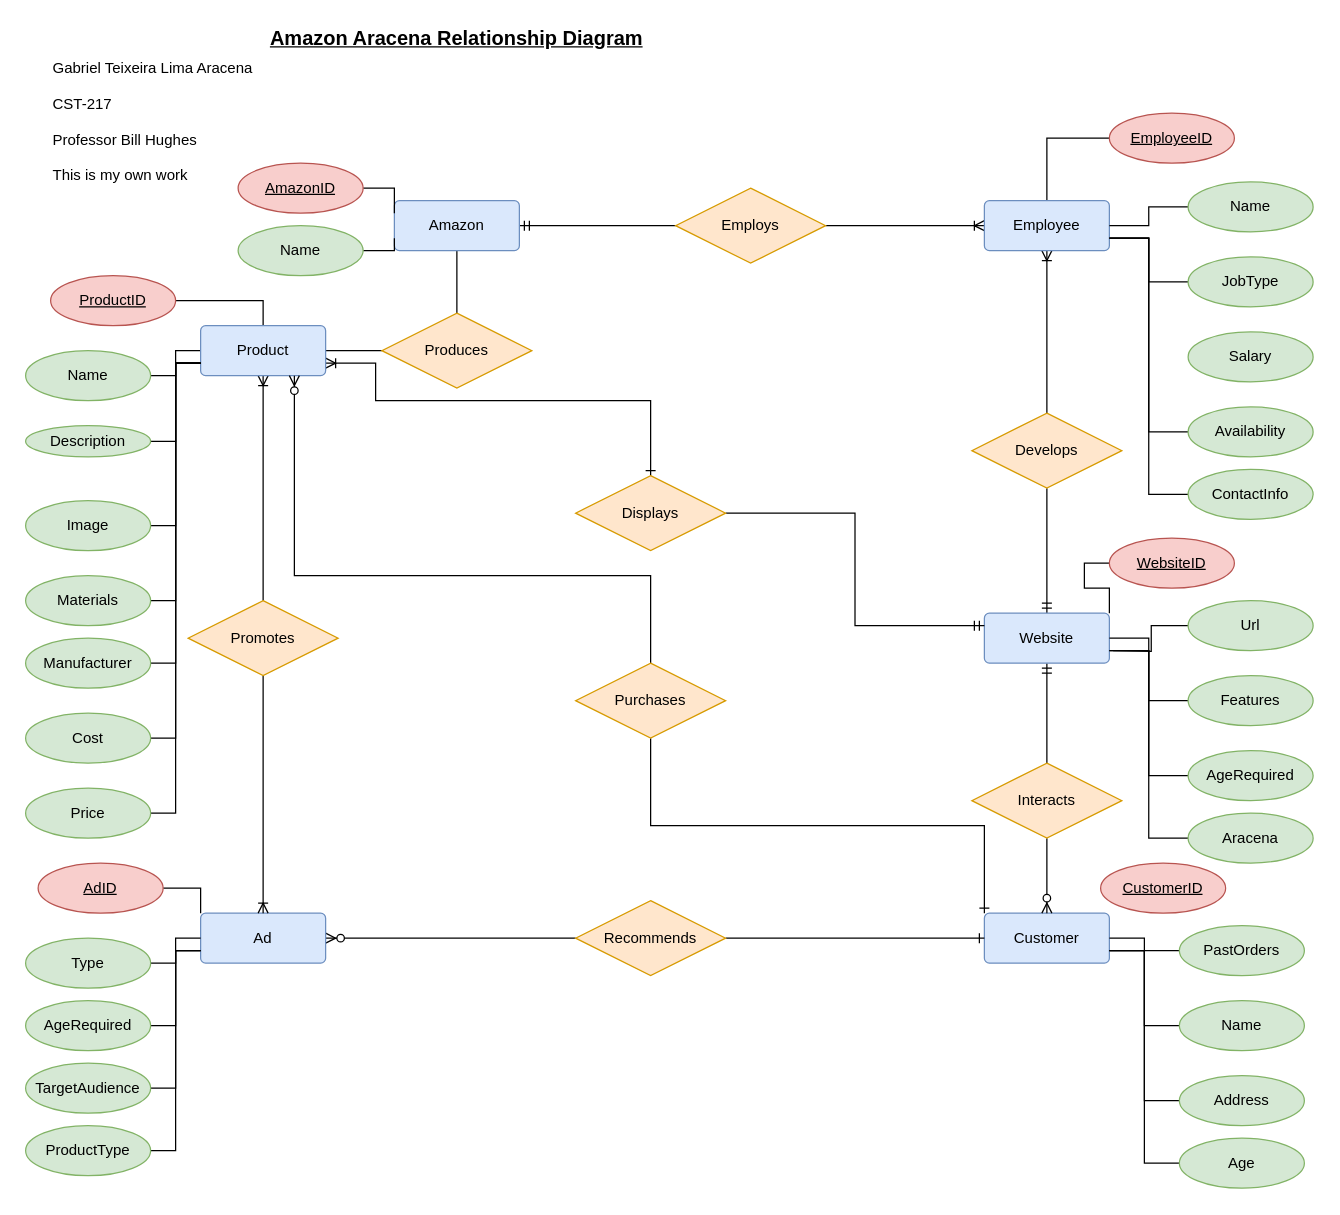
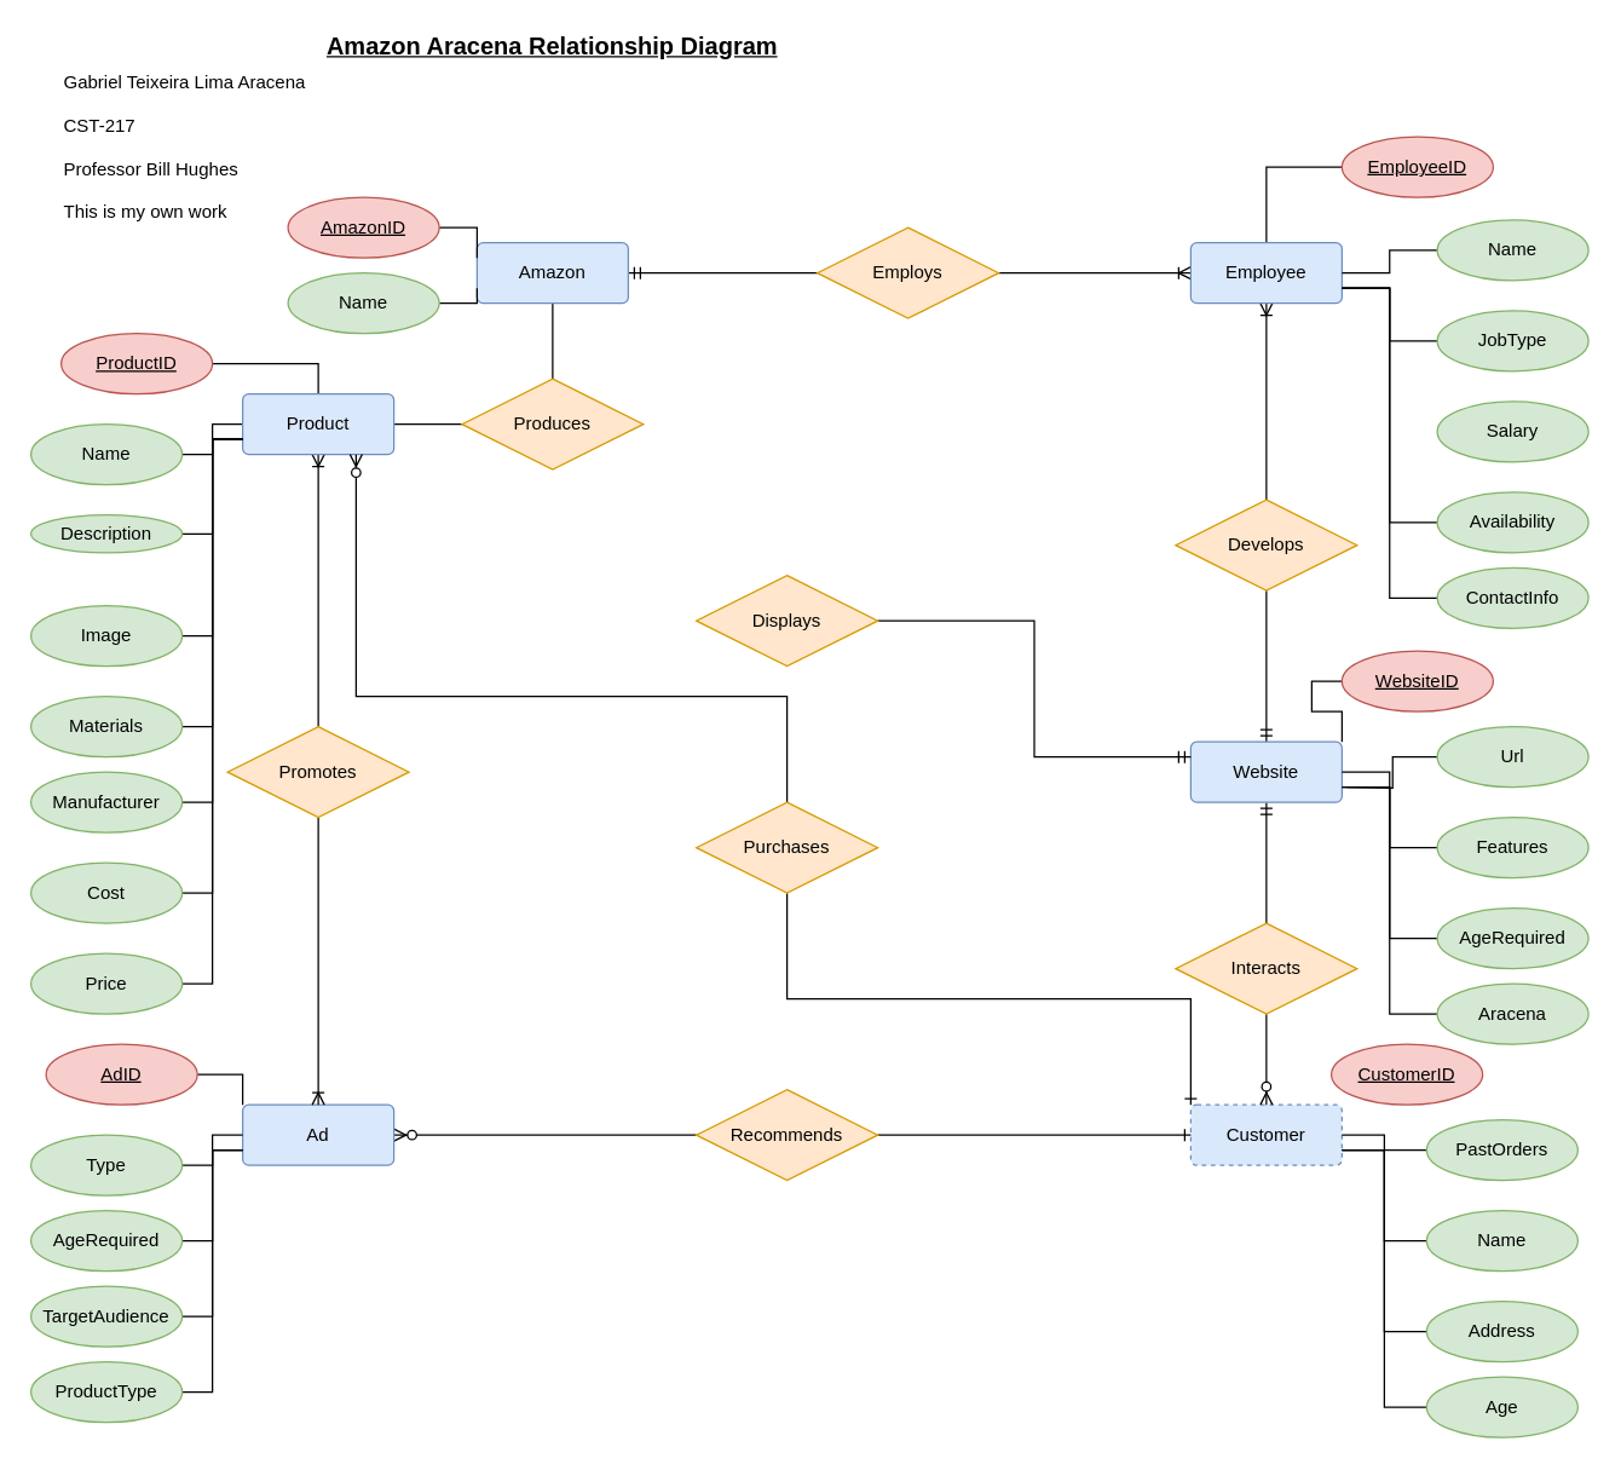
- <mxCell id="8" style="edgeStyle=orthogonalEdgeStyle;rounded=0;orthogonalLoop=1;jettySize=auto;html=1;exitX=1;exitY=0.75;exitDx=0;exitDy=0;entryX=0.5;entryY=0;entryDx=0;entryDy=0;startArrow=ERoneToMany;startFill=0;endArrow=ERone;endFill=0;" edge="1" parent="1" source="9" target="82"><mxGeometry relative="1" as="geometry"><Array as="points"><mxPoint x="300" y="290" /><mxPoint x="300" y="320" /><mxPoint x="520" y="320" /></Array></mxGeometry></mxCell>
- <mxCell id="76" value="Customer" style="rounded=1;arcSize=10;whiteSpace=wrap;html=1;align=center;fillColor=#dae8fc;strokeColor=#6c8ebf;" vertex="1" parent="1"><mxGeometry x="787" y="730" width="100" height="40" as="geometry" /></mxCell>
+ <mxCell id="76" value="Customer" style="rounded=1;arcSize=10;whiteSpace=wrap;html=1;align=center;fillColor=#dae8fc;strokeColor=#6c8ebf;dashed=1;" vertex="1" parent="1"><mxGeometry x="787" y="730" width="100" height="40" as="geometry" /></mxCell>
